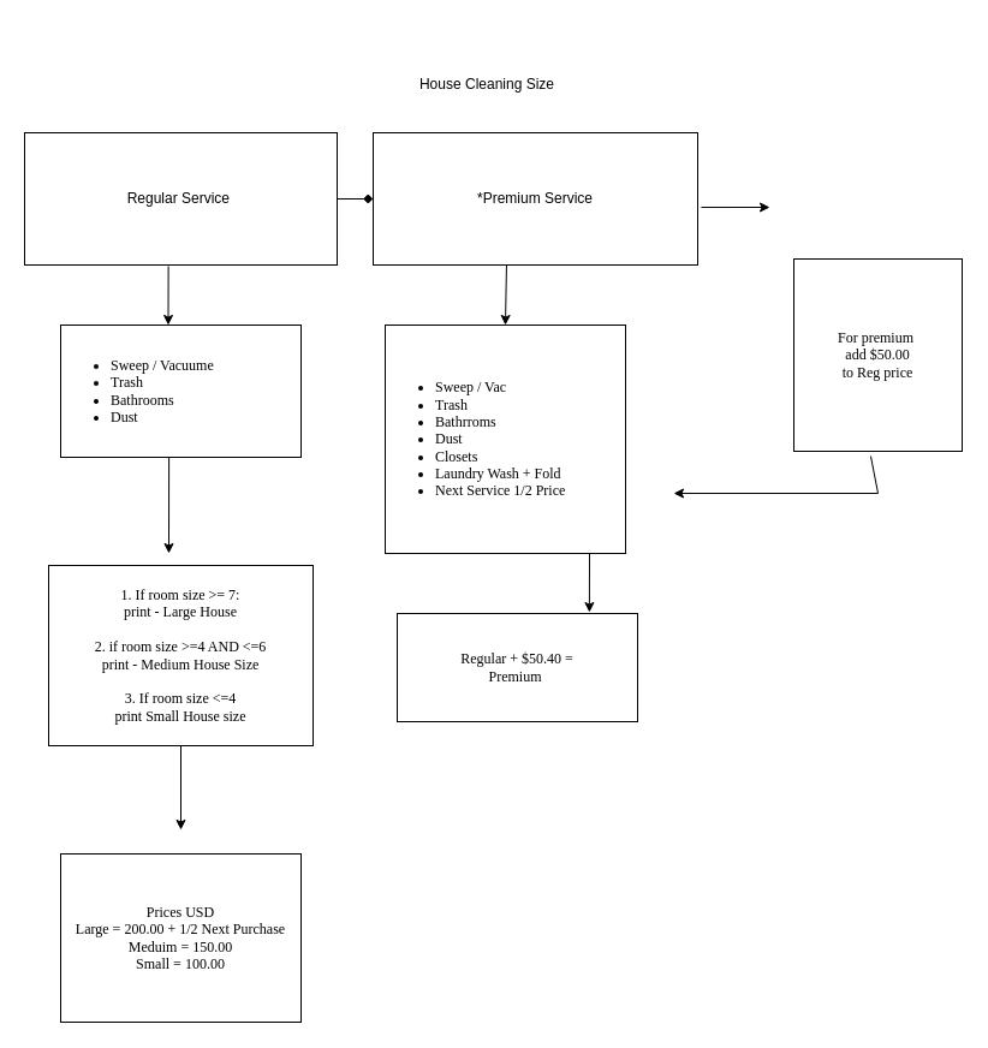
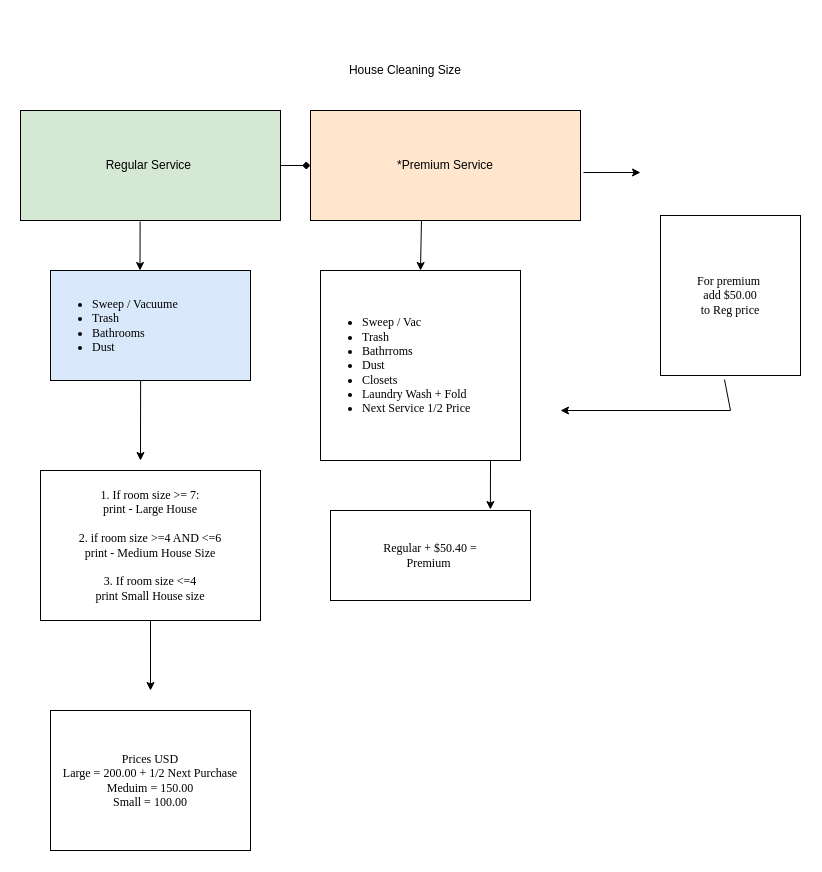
- <mxCell id="3" value="Regular Service&amp;nbsp;" style="rounded=0;whiteSpace=wrap;html=1;" vertex="1" parent="1"><mxGeometry x="20" y="110" width="260" height="110" as="geometry" /></mxCell>
+ <mxCell id="3" value="Regular Service&amp;nbsp;" style="rounded=0;whiteSpace=wrap;html=1;fillColor=#d5e8d4;" vertex="1" parent="1"><mxGeometry x="20" y="110" width="260" height="110" as="geometry" /></mxCell>
- <mxCell id="4" value="*Premium Service" style="rounded=0;whiteSpace=wrap;html=1;" vertex="1" parent="1"><mxGeometry x="310" y="110" width="270" height="110" as="geometry" /></mxCell>
+ <mxCell id="4" value="*Premium Service" style="rounded=0;whiteSpace=wrap;html=1;fillColor=#ffe6cc;" vertex="1" parent="1"><mxGeometry x="310" y="110" width="270" height="110" as="geometry" /></mxCell>
- <mxCell id="5" value="&lt;ul&gt;&lt;li&gt;Sweep / Vacuume&lt;/li&gt;&lt;li&gt;Trash&lt;/li&gt;&lt;li&gt;Bathrooms&lt;/li&gt;&lt;li&gt;Dust&lt;/li&gt;&lt;/ul&gt;" style="rounded=0;whiteSpace=wrap;html=1;fontFamily=Times New Roman;align=left;" vertex="1" parent="1"><mxGeometry x="50" y="270" width="200" height="110" as="geometry" /></mxCell>
+ <mxCell id="5" value="&lt;ul&gt;&lt;li&gt;Sweep / Vacuume&lt;/li&gt;&lt;li&gt;Trash&lt;/li&gt;&lt;li&gt;Bathrooms&lt;/li&gt;&lt;li&gt;Dust&lt;/li&gt;&lt;/ul&gt;" style="rounded=0;whiteSpace=wrap;html=1;fontFamily=Times New Roman;align=left;fillColor=#dae8fc;" vertex="1" parent="1"><mxGeometry x="50" y="270" width="200" height="110" as="geometry" /></mxCell>
